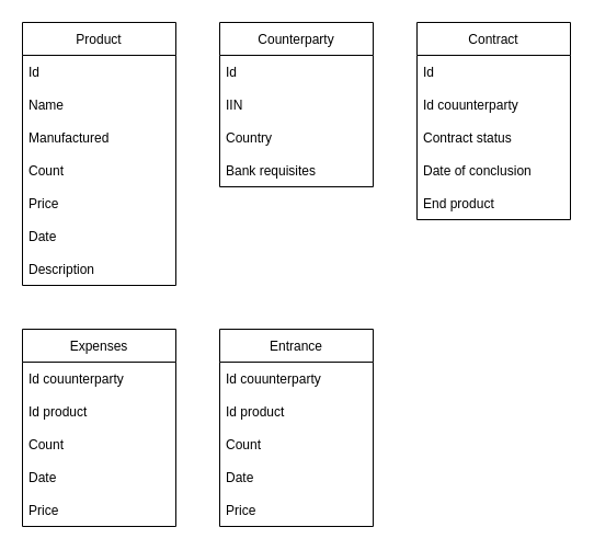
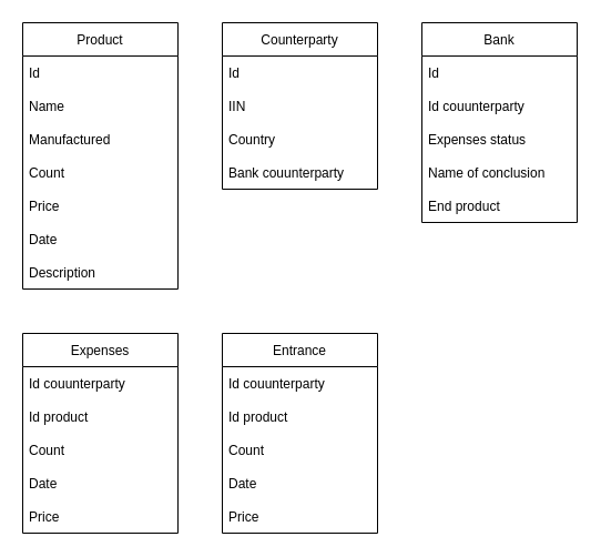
- <mxCell id="27" value="Contract" style="swimlane;fontStyle=0;childLayout=stackLayout;horizontal=1;startSize=30;horizontalStack=0;resizeParent=1;resizeParentMax=0;resizeLast=0;collapsible=1;marginBottom=0;" vertex="1" parent="1"><mxGeometry x="380" y="20" width="140" height="180" as="geometry" /></mxCell>
+ <mxCell id="27" value="Bank" style="swimlane;fontStyle=0;childLayout=stackLayout;horizontal=1;startSize=30;horizontalStack=0;resizeParent=1;resizeParentMax=0;resizeLast=0;collapsible=1;marginBottom=0;" vertex="1" parent="1"><mxGeometry x="380" y="20" width="140" height="180" as="geometry" /></mxCell>
- <mxCell id="30" value="Contract status" style="text;strokeColor=none;fillColor=none;align=left;verticalAlign=middle;spacingLeft=4;spacingRight=4;overflow=hidden;points=[[0,0.5],[1,0.5]];portConstraint=eastwest;rotatable=0;" vertex="1" parent="27"><mxGeometry y="90" width="140" height="30" as="geometry" /></mxCell>
+ <mxCell id="30" value="Expenses status" style="text;strokeColor=none;fillColor=none;align=left;verticalAlign=middle;spacingLeft=4;spacingRight=4;overflow=hidden;points=[[0,0.5],[1,0.5]];portConstraint=eastwest;rotatable=0;" vertex="1" parent="27"><mxGeometry y="90" width="140" height="30" as="geometry" /></mxCell>
- <mxCell id="14" value="Bank requisites" style="text;strokeColor=none;fillColor=none;align=left;verticalAlign=middle;spacingLeft=4;spacingRight=4;overflow=hidden;points=[[0,0.5],[1,0.5]];portConstraint=eastwest;rotatable=0;" vertex="1" parent="10"><mxGeometry y="120" width="140" height="30" as="geometry" /></mxCell>
+ <mxCell id="14" value="Bank couunterparty" style="text;strokeColor=none;fillColor=none;align=left;verticalAlign=middle;spacingLeft=4;spacingRight=4;overflow=hidden;points=[[0,0.5],[1,0.5]];portConstraint=eastwest;rotatable=0;" vertex="1" parent="10"><mxGeometry y="120" width="140" height="30" as="geometry" /></mxCell>
- <mxCell id="31" value="Date of conclusion" style="text;strokeColor=none;fillColor=none;align=left;verticalAlign=middle;spacingLeft=4;spacingRight=4;overflow=hidden;points=[[0,0.5],[1,0.5]];portConstraint=eastwest;rotatable=0;" vertex="1" parent="27"><mxGeometry y="120" width="140" height="30" as="geometry" /></mxCell>
+ <mxCell id="31" value="Name of conclusion" style="text;strokeColor=none;fillColor=none;align=left;verticalAlign=middle;spacingLeft=4;spacingRight=4;overflow=hidden;points=[[0,0.5],[1,0.5]];portConstraint=eastwest;rotatable=0;" vertex="1" parent="27"><mxGeometry y="120" width="140" height="30" as="geometry" /></mxCell>
